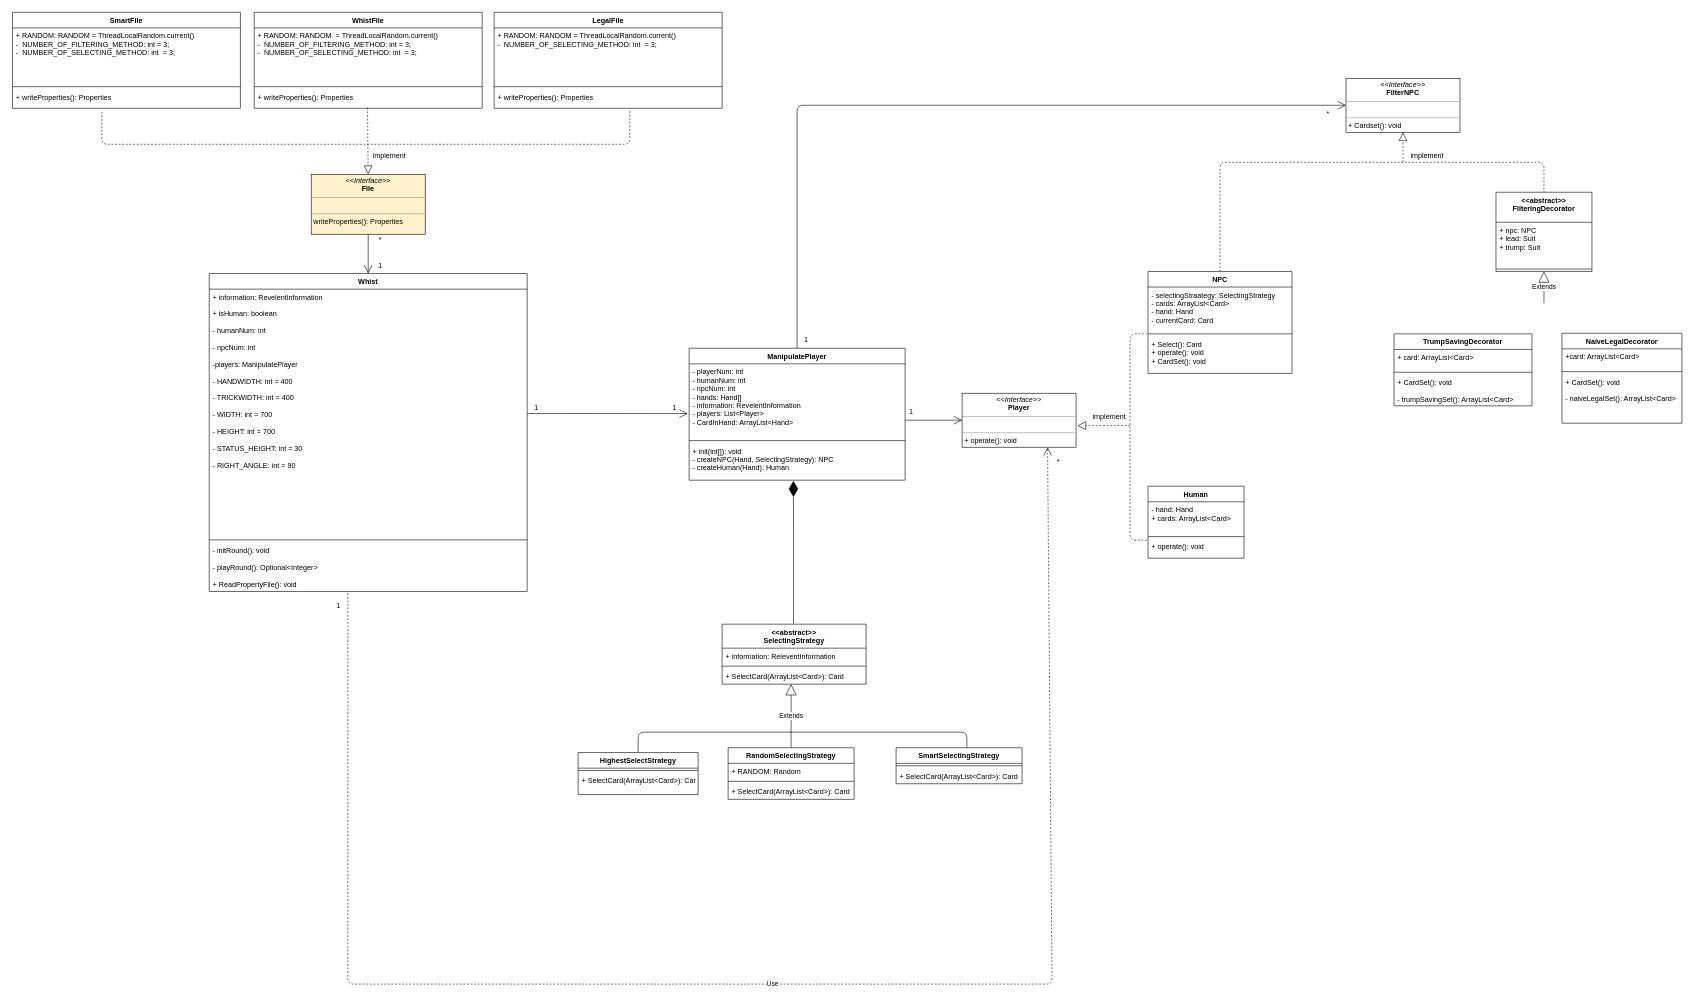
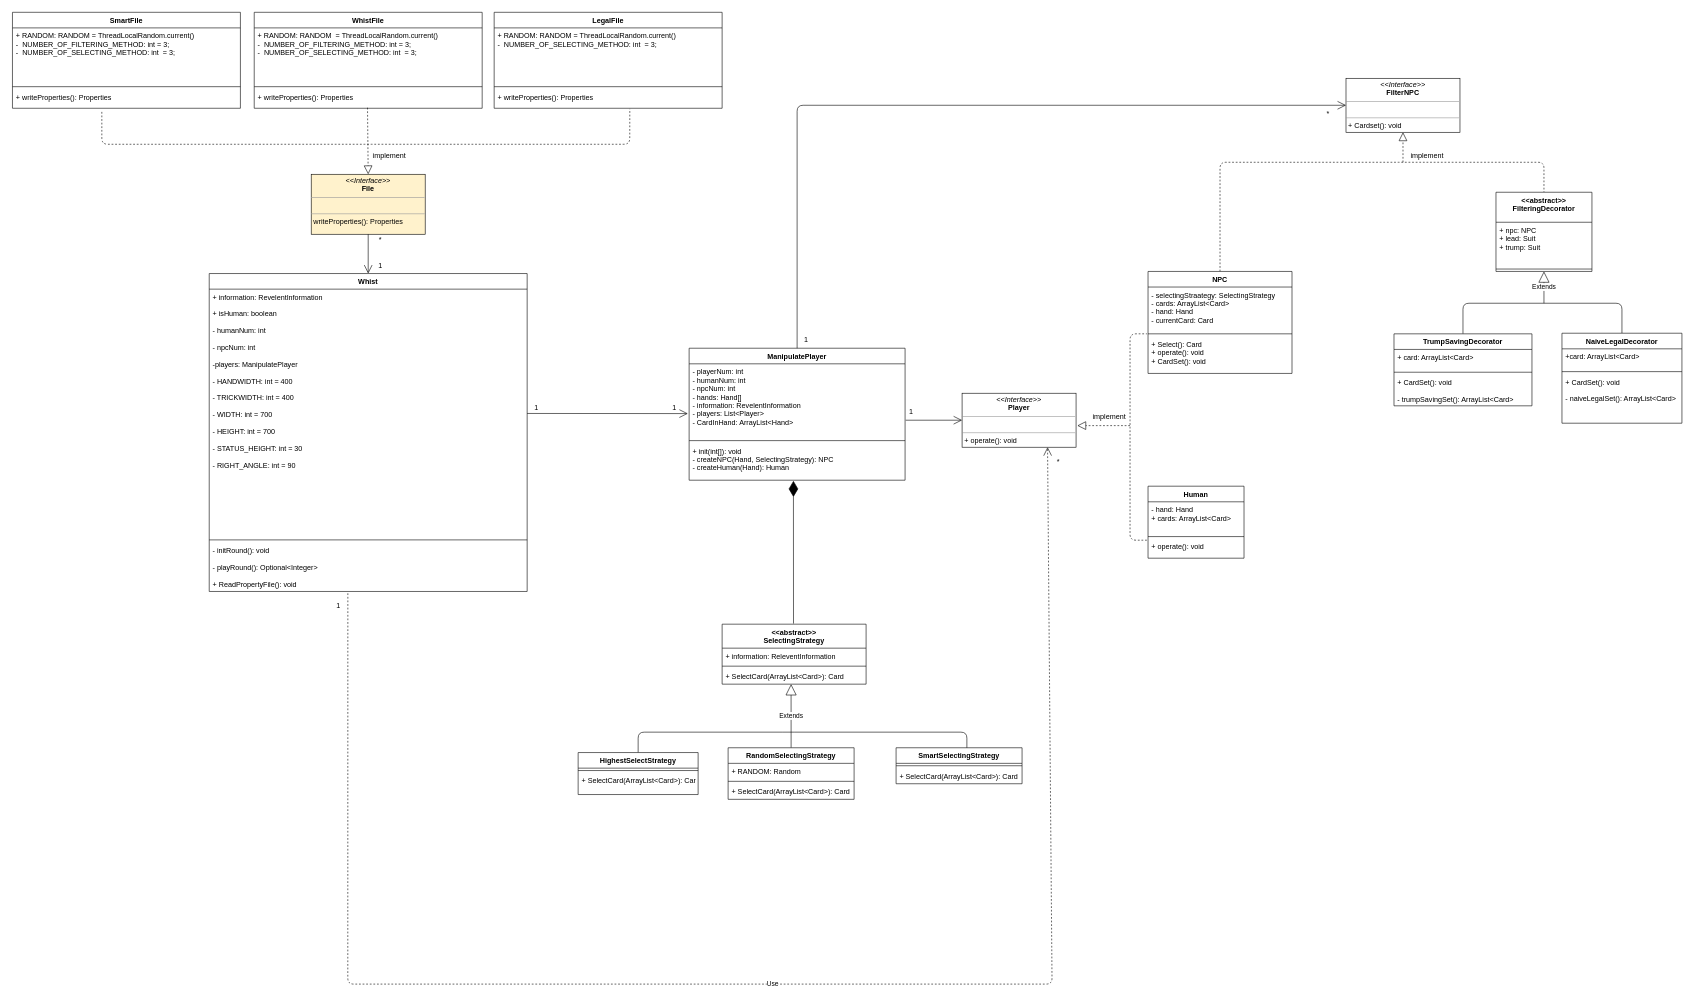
+ <mxCell id="16" value="" style="endArrow=none;html=1;entryX=0.5;entryY=0;entryDx=0;entryDy=0;exitX=0.5;exitY=0;exitDx=0;exitDy=0;" parent="1" source="23" target="27" edge="1"><mxGeometry width="50" height="50" relative="1" as="geometry"><mxPoint x="2563" y="785" as="sourcePoint" /><mxPoint x="2613" y="735" as="targetPoint" /><Array as="points"><mxPoint x="2438" y="505" /><mxPoint x="2703" y="505" /></Array></mxGeometry></mxCell>
